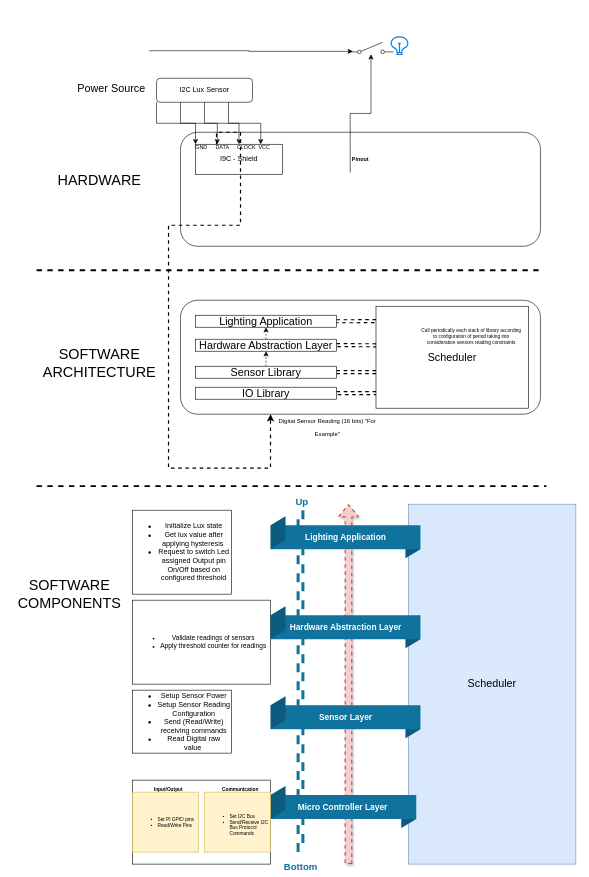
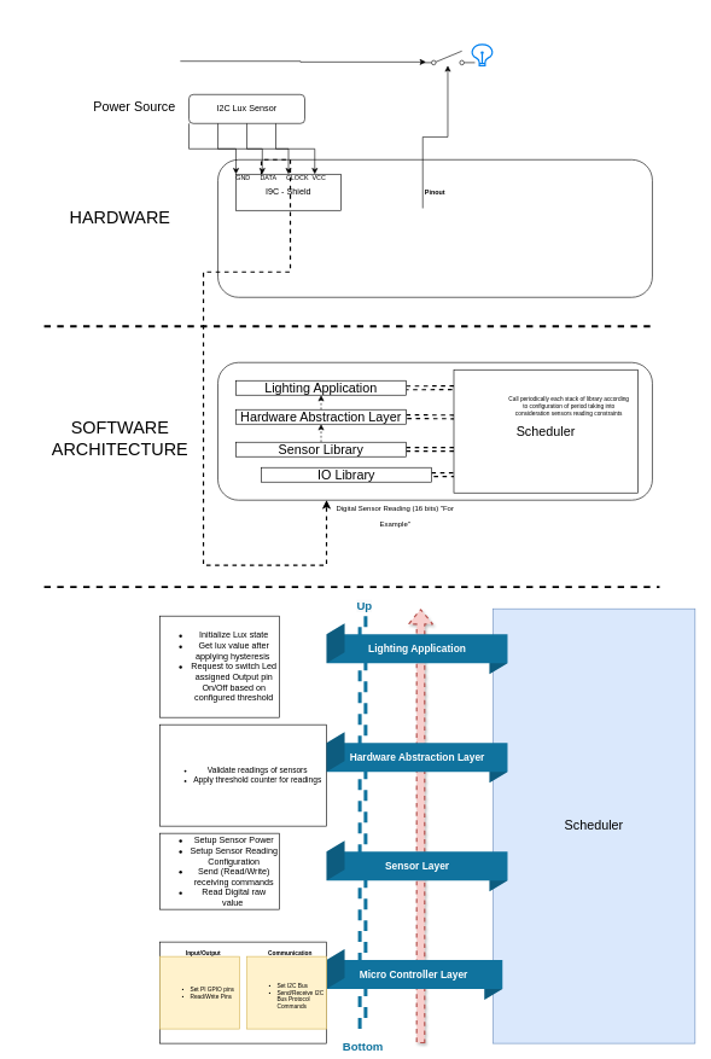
- <mxCell id="30" value="IO Library" style="rounded=0;whiteSpace=wrap;html=1;fontSize=18;" vertex="1" parent="1"><mxGeometry x="325" y="645" width="235" height="20" as="geometry" /></mxCell>
+ <mxCell id="30" value="IO Library" style="rounded=0;whiteSpace=wrap;html=1;fontSize=18;" vertex="1" parent="1"><mxGeometry x="360" y="645" width="235" height="20" as="geometry" /></mxCell>
- <mxCell id="46" value="&lt;font style=&quot;font-size: 24px;&quot;&gt;SOFTWARE COMPONENTS&lt;/font&gt;" style="text;html=1;strokeColor=none;fillColor=none;align=center;verticalAlign=middle;whiteSpace=wrap;rounded=0;fontSize=9;" vertex="1" parent="1"><mxGeometry x="20" y="950" width="190" height="80" as="geometry" /></mxCell>
